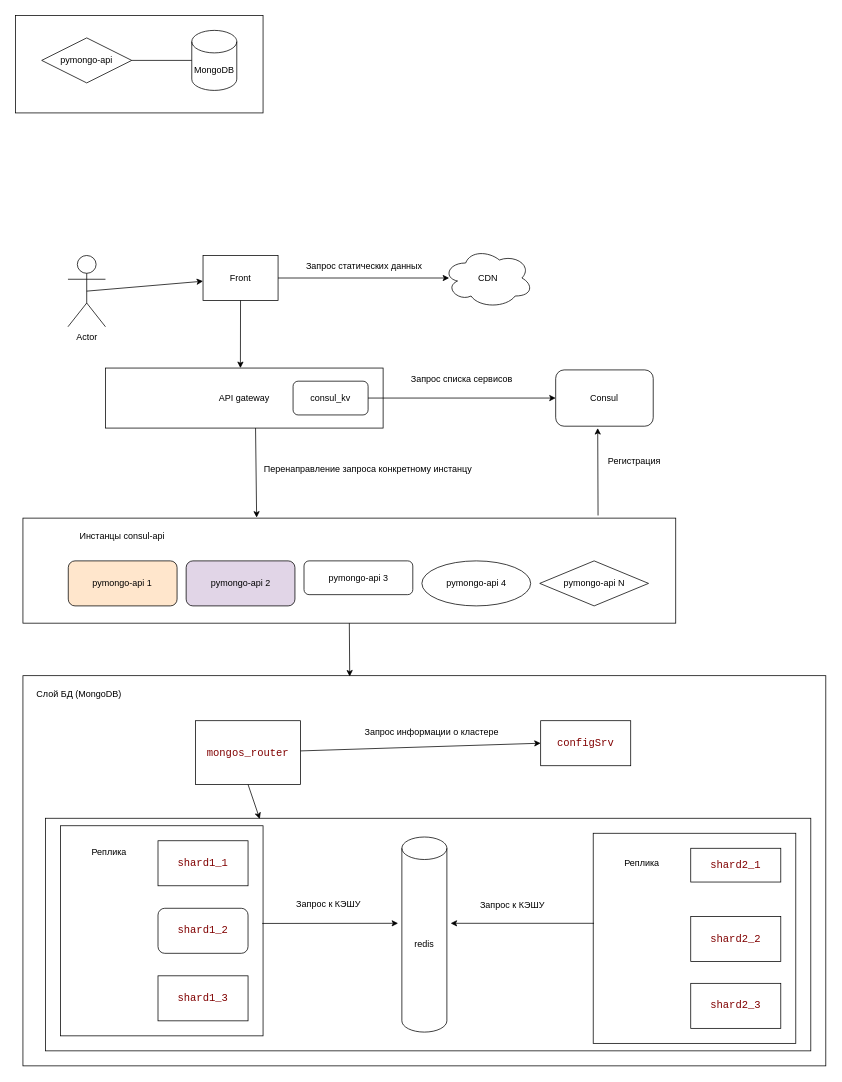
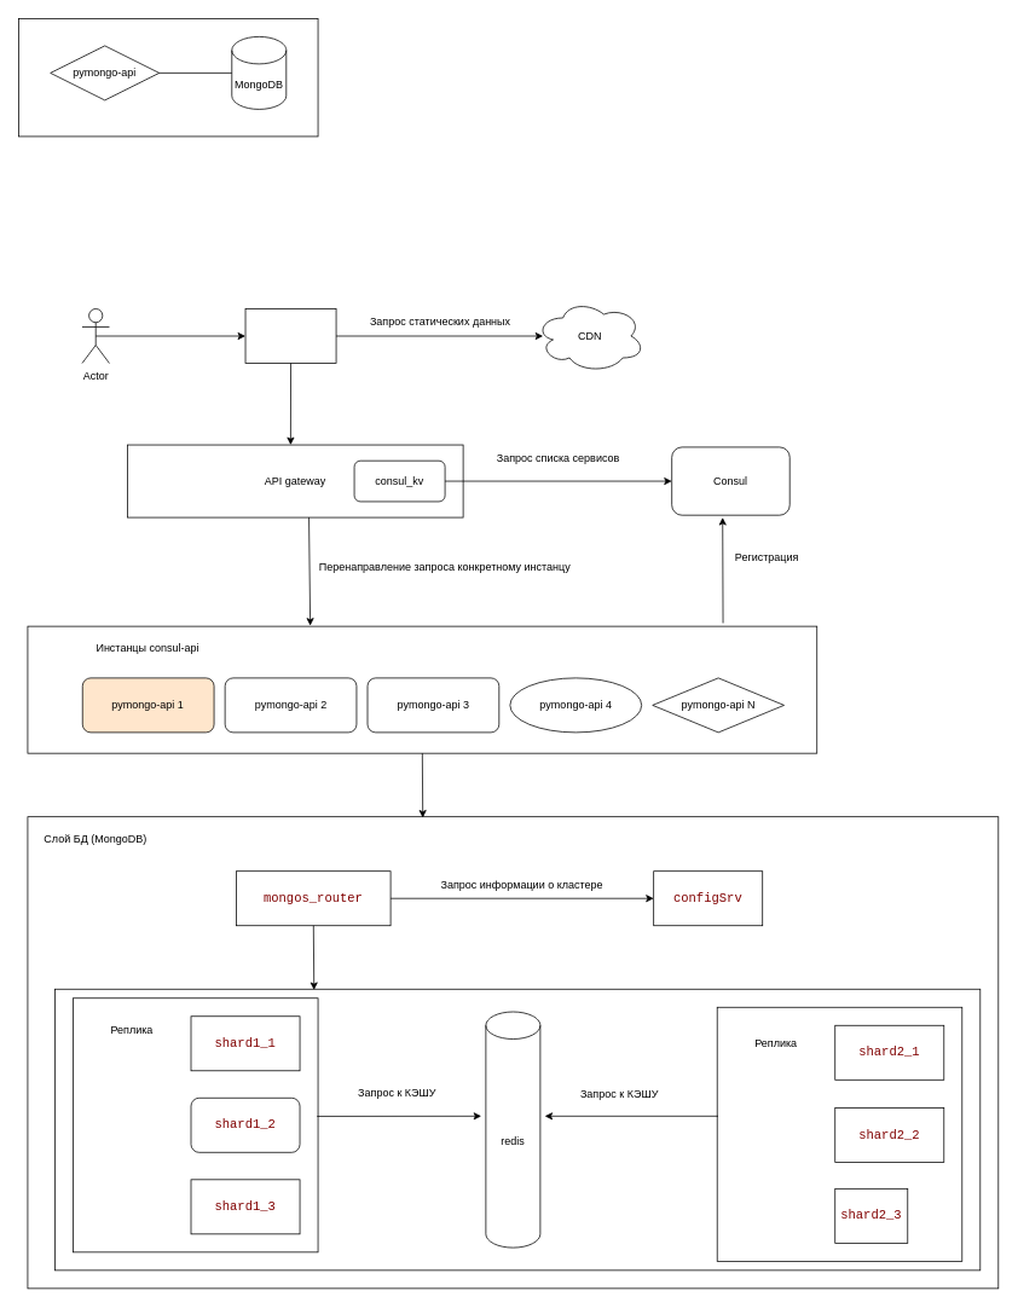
- <mxCell id="15" value="Front" style="text;html=1;strokeColor=none;fillColor=none;align=center;verticalAlign=middle;whiteSpace=wrap;rounded=0;fontFamily=Helvetica;fontSize=12;fontColor=rgb(0, 0, 0);startSize=0;" vertex="1" parent="1"><mxGeometry x="275" y="355" width="90" height="30" as="geometry" /></mxCell>
- <mxCell id="13" value="Actor" style="shape=umlActor;verticalLabelPosition=bottom;verticalAlign=top;html=1;outlineConnect=0;strokeColor=rgb(0, 0, 0);fontFamily=Helvetica;fontSize=12;fontColor=rgb(0, 0, 0);startSize=0;fillColor=rgb(255, 255, 255);" vertex="1" parent="1"><mxGeometry x="90" y="340" width="50" height="95" as="geometry" /></mxCell>
+ <mxCell id="13" value="Actor" style="shape=umlActor;verticalLabelPosition=bottom;verticalAlign=top;html=1;outlineConnect=0;strokeColor=rgb(0, 0, 0);fontFamily=Helvetica;fontSize=12;fontColor=rgb(0, 0, 0);startSize=0;fillColor=rgb(255, 255, 255);" vertex="1" parent="1"><mxGeometry x="90" y="340" width="30" height="60" as="geometry" /></mxCell>
- <mxCell id="9" value="pymongo-api 3" style="rounded=1;whiteSpace=wrap;html=1;" vertex="1" parent="6"><mxGeometry x="374.583" y="57" width="145" height="45" as="geometry" /></mxCell>
+ <mxCell id="9" value="pymongo-api 3" style="rounded=1;whiteSpace=wrap;html=1;" vertex="1" parent="6"><mxGeometry x="374.583" y="57" width="145" height="60" as="geometry" /></mxCell>
- <mxCell id="8" value="pymongo-api 2" style="rounded=1;whiteSpace=wrap;html=1;fillColor=#e1d5e7;" vertex="1" parent="6"><mxGeometry x="217.5" y="57" width="145" height="60" as="geometry" /></mxCell>
+ <mxCell id="8" value="pymongo-api 2" style="rounded=1;whiteSpace=wrap;html=1;" vertex="1" parent="6"><mxGeometry x="217.5" y="57" width="145" height="60" as="geometry" /></mxCell>
- <mxCell id="30" value="&lt;div style=&quot;background-color: rgb(255, 255, 255); font-family: Consolas, &amp;quot;Courier New&amp;quot;, monospace; font-size: 14px; line-height: 19px;&quot;&gt;&lt;span style=&quot;color: #800000;&quot;&gt;mongos_router&lt;/span&gt;&lt;/div&gt;" style="rounded=0;whiteSpace=wrap;html=1;strokeColor=rgb(0, 0, 0);fontFamily=Helvetica;fontSize=12;fontColor=rgb(0, 0, 0);startSize=0;fillColor=rgb(255, 255, 255);" vertex="1" parent="1"><mxGeometry x="260" y="960" width="140" height="85" as="geometry" /></mxCell>
+ <mxCell id="30" value="&lt;div style=&quot;background-color: rgb(255, 255, 255); font-family: Consolas, &amp;quot;Courier New&amp;quot;, monospace; font-size: 14px; line-height: 19px;&quot;&gt;&lt;span style=&quot;color: #800000;&quot;&gt;mongos_router&lt;/span&gt;&lt;/div&gt;" style="rounded=0;whiteSpace=wrap;html=1;strokeColor=rgb(0, 0, 0);fontFamily=Helvetica;fontSize=12;fontColor=rgb(0, 0, 0);startSize=0;fillColor=rgb(255, 255, 255);" vertex="1" parent="1"><mxGeometry x="260" y="960" width="170" height="60" as="geometry" /></mxCell>
- <mxCell id="46" value="&lt;div style=&quot;background-color: rgb(255, 255, 255); font-family: Consolas, &amp;quot;Courier New&amp;quot;, monospace; font-size: 14px; line-height: 19px;&quot;&gt;&lt;span style=&quot;color: #800000;&quot;&gt;shard2_1&lt;/span&gt;&lt;/div&gt;" style="rounded=0;whiteSpace=wrap;html=1;strokeColor=rgb(0, 0, 0);fontFamily=Helvetica;fontSize=12;fontColor=rgb(0, 0, 0);startSize=0;fillColor=rgb(255, 255, 255);" vertex="1" parent="1"><mxGeometry x="920" y="1130" width="120" height="45" as="geometry" /></mxCell>
+ <mxCell id="46" value="&lt;div style=&quot;background-color: rgb(255, 255, 255); font-family: Consolas, &amp;quot;Courier New&amp;quot;, monospace; font-size: 14px; line-height: 19px;&quot;&gt;&lt;span style=&quot;color: #800000;&quot;&gt;shard2_1&lt;/span&gt;&lt;/div&gt;" style="rounded=0;whiteSpace=wrap;html=1;strokeColor=rgb(0, 0, 0);fontFamily=Helvetica;fontSize=12;fontColor=rgb(0, 0, 0);startSize=0;fillColor=rgb(255, 255, 255);" vertex="1" parent="1"><mxGeometry x="920" y="1130" width="120" height="60" as="geometry" /></mxCell>
- <mxCell id="48" value="&lt;div style=&quot;background-color: rgb(255, 255, 255); font-family: Consolas, &amp;quot;Courier New&amp;quot;, monospace; font-size: 14px; line-height: 19px;&quot;&gt;&lt;span style=&quot;color: #800000;&quot;&gt;shard2_3&lt;/span&gt;&lt;/div&gt;" style="rounded=0;whiteSpace=wrap;html=1;strokeColor=rgb(0, 0, 0);fontFamily=Helvetica;fontSize=12;fontColor=rgb(0, 0, 0);startSize=0;fillColor=rgb(255, 255, 255);" vertex="1" parent="1"><mxGeometry x="920" y="1310" width="120" height="60" as="geometry" /></mxCell>
+ <mxCell id="48" value="&lt;div style=&quot;background-color: rgb(255, 255, 255); font-family: Consolas, &amp;quot;Courier New&amp;quot;, monospace; font-size: 14px; line-height: 19px;&quot;&gt;&lt;span style=&quot;color: #800000;&quot;&gt;shard2_3&lt;/span&gt;&lt;/div&gt;" style="rounded=0;whiteSpace=wrap;html=1;strokeColor=rgb(0, 0, 0);fontFamily=Helvetica;fontSize=12;fontColor=rgb(0, 0, 0);startSize=0;fillColor=rgb(255, 255, 255);" vertex="1" parent="1"><mxGeometry x="920" y="1310" width="80" height="60" as="geometry" /></mxCell>
